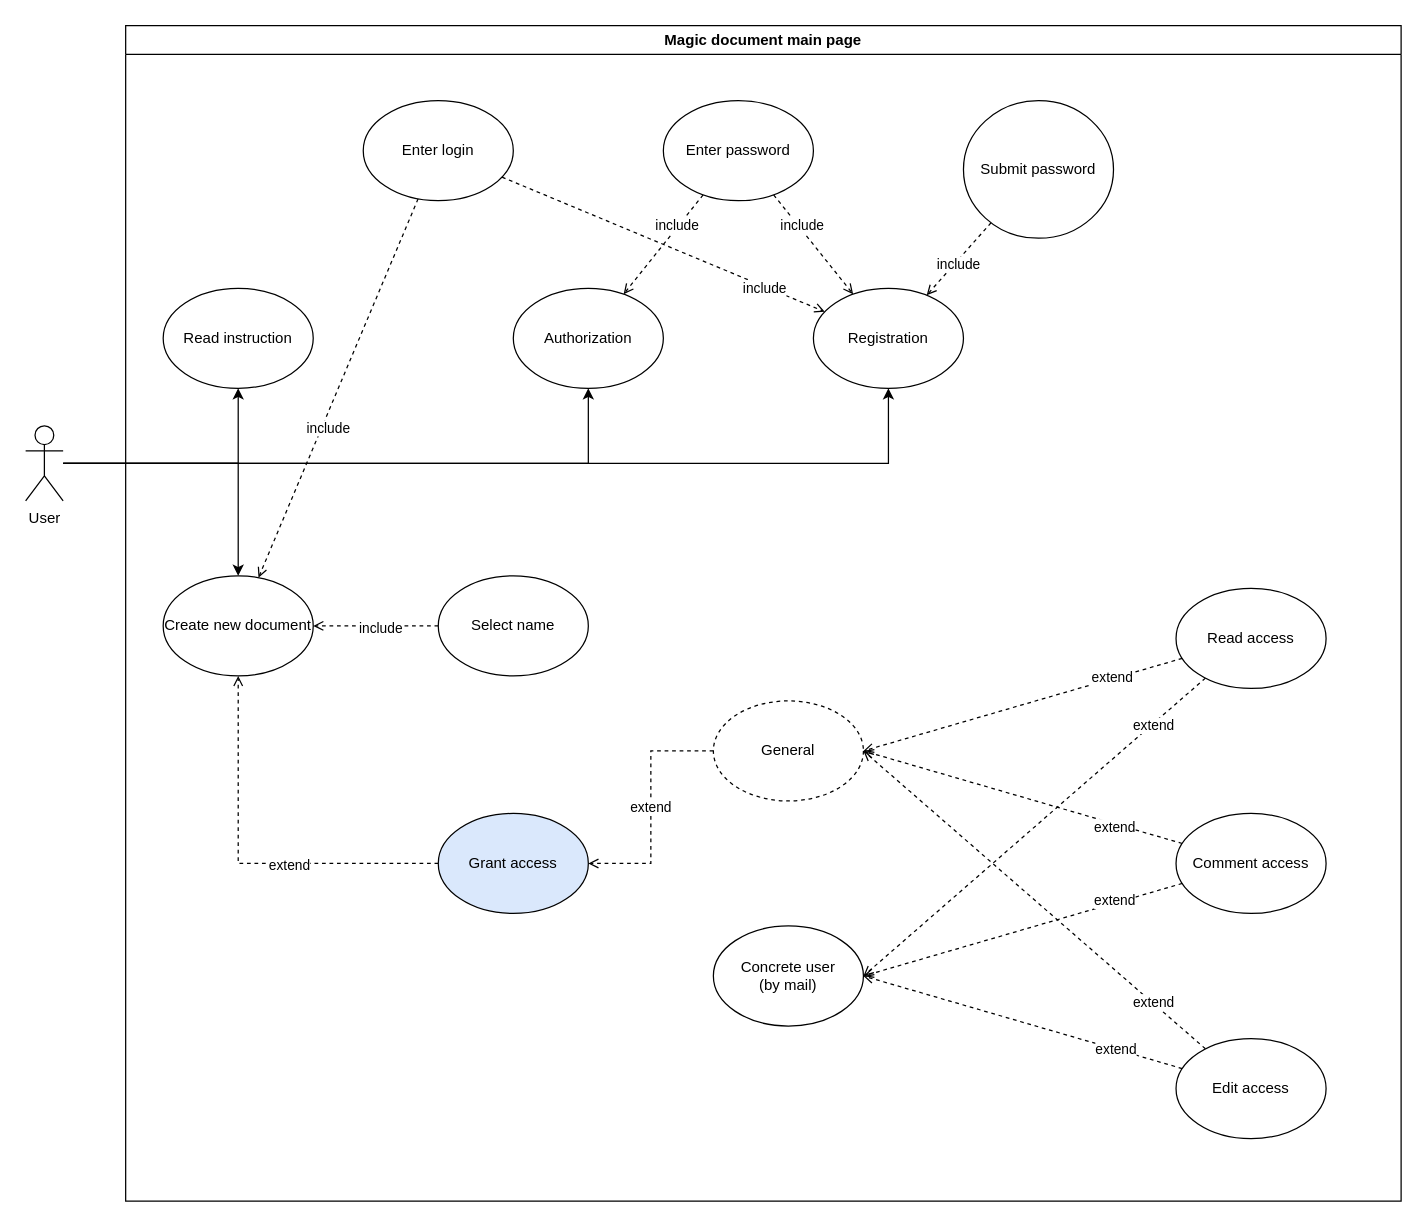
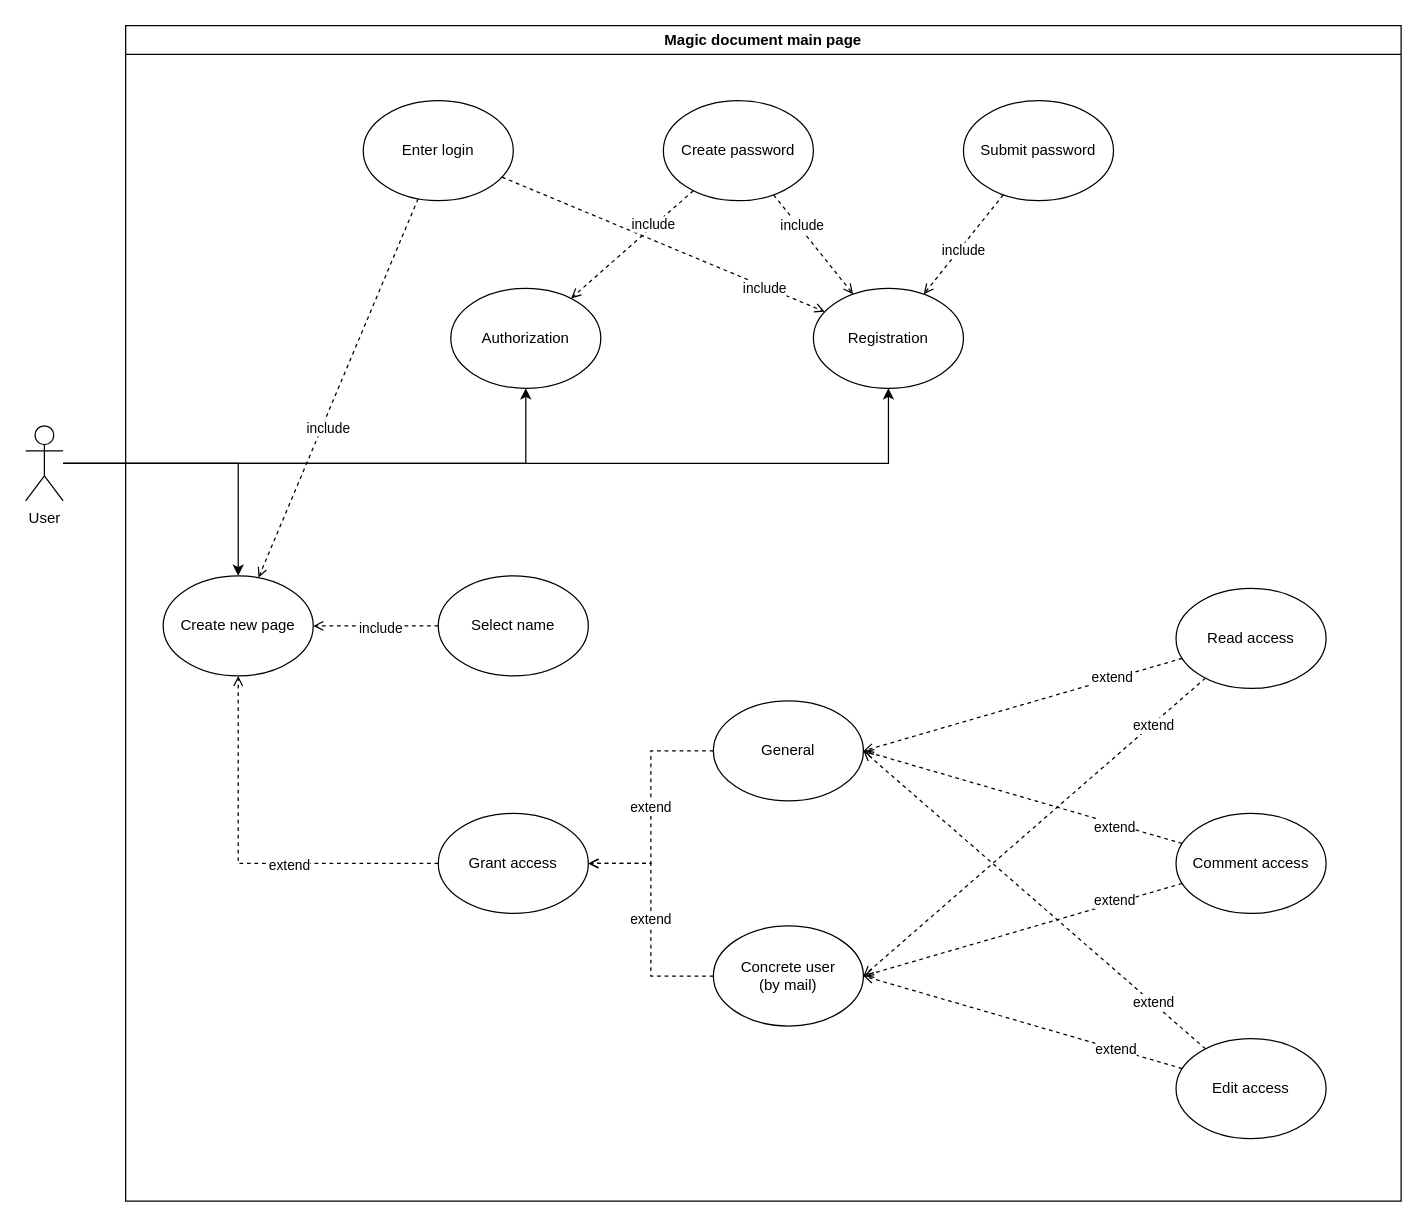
- <mxCell id="44" value="Enter password" style="ellipse;whiteSpace=wrap;html=1;" parent="7" vertex="1"><mxGeometry x="430" y="60" width="120" height="80" as="geometry" /></mxCell>
+ <mxCell id="44" value="Create password" style="ellipse;whiteSpace=wrap;html=1;" parent="7" vertex="1"><mxGeometry x="430" y="60" width="120" height="80" as="geometry" /></mxCell>
- <mxCell id="46" value="Submit password" style="ellipse;whiteSpace=wrap;html=1;" parent="7" vertex="1"><mxGeometry x="670" y="60" width="120" height="110" as="geometry" /></mxCell>
+ <mxCell id="46" value="Submit password" style="ellipse;whiteSpace=wrap;html=1;" parent="7" vertex="1"><mxGeometry x="670" y="60" width="120" height="80" as="geometry" /></mxCell>
- <mxCell id="47" value="Read instruction" style="ellipse;whiteSpace=wrap;html=1;" parent="7" vertex="1"><mxGeometry x="30" y="210" width="120" height="80" as="geometry" /></mxCell>
- <mxCell id="13" value="Authorization" style="ellipse;whiteSpace=wrap;html=1;" parent="7" vertex="1"><mxGeometry x="310" y="210" width="120" height="80" as="geometry" /></mxCell>
+ <mxCell id="13" value="Authorization" style="ellipse;whiteSpace=wrap;html=1;" parent="7" vertex="1"><mxGeometry x="260" y="210" width="120" height="80" as="geometry" /></mxCell>
- <mxCell id="5" style="edgeStyle=orthogonalEdgeStyle;rounded=0;orthogonalLoop=1;jettySize=auto;html=1;entryX=0.5;entryY=1;entryDx=0;entryDy=0;" parent="1" source="6" target="47" edge="1"><mxGeometry relative="1" as="geometry" /></mxCell>
- <mxCell id="8" value="Create new document" style="ellipse;whiteSpace=wrap;html=1;" parent="7" vertex="1"><mxGeometry x="30" y="440" width="120" height="80" as="geometry" /></mxCell>
+ <mxCell id="8" value="Create new page" style="ellipse;whiteSpace=wrap;html=1;" parent="7" vertex="1"><mxGeometry x="30" y="440" width="120" height="80" as="geometry" /></mxCell>
- <mxCell id="18" value="General" style="ellipse;whiteSpace=wrap;html=1;dashed=1;" parent="7" vertex="1"><mxGeometry x="470" y="540" width="120" height="80" as="geometry" /></mxCell>
+ <mxCell id="18" value="General" style="ellipse;whiteSpace=wrap;html=1;" parent="7" vertex="1"><mxGeometry x="470" y="540" width="120" height="80" as="geometry" /></mxCell>
- <mxCell id="16" value="Grant access" style="ellipse;whiteSpace=wrap;html=1;fillColor=#dae8fc;" parent="7" vertex="1"><mxGeometry x="250" y="630" width="120" height="80" as="geometry" /></mxCell>
+ <mxCell id="16" value="Grant access" style="ellipse;whiteSpace=wrap;html=1;" parent="7" vertex="1"><mxGeometry x="250" y="630" width="120" height="80" as="geometry" /></mxCell>
+ <mxCell id="19" value="extend" style="edgeStyle=orthogonalEdgeStyle;rounded=0;orthogonalLoop=1;jettySize=auto;html=1;entryX=1;entryY=0.5;entryDx=0;entryDy=0;endArrow=open;endFill=0;dashed=1;" parent="7" source="20" target="16" edge="1"><mxGeometry relative="1" as="geometry" /></mxCell>
